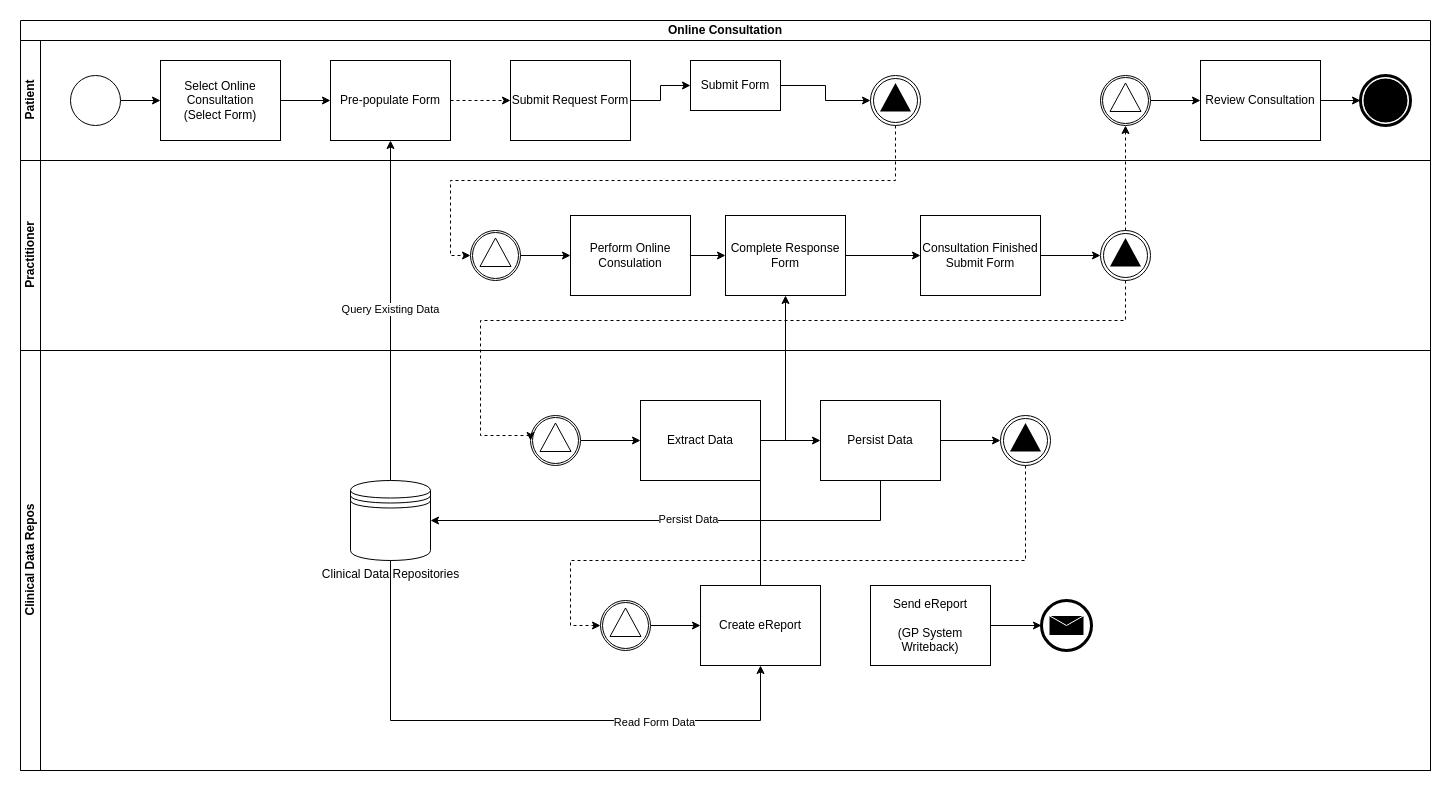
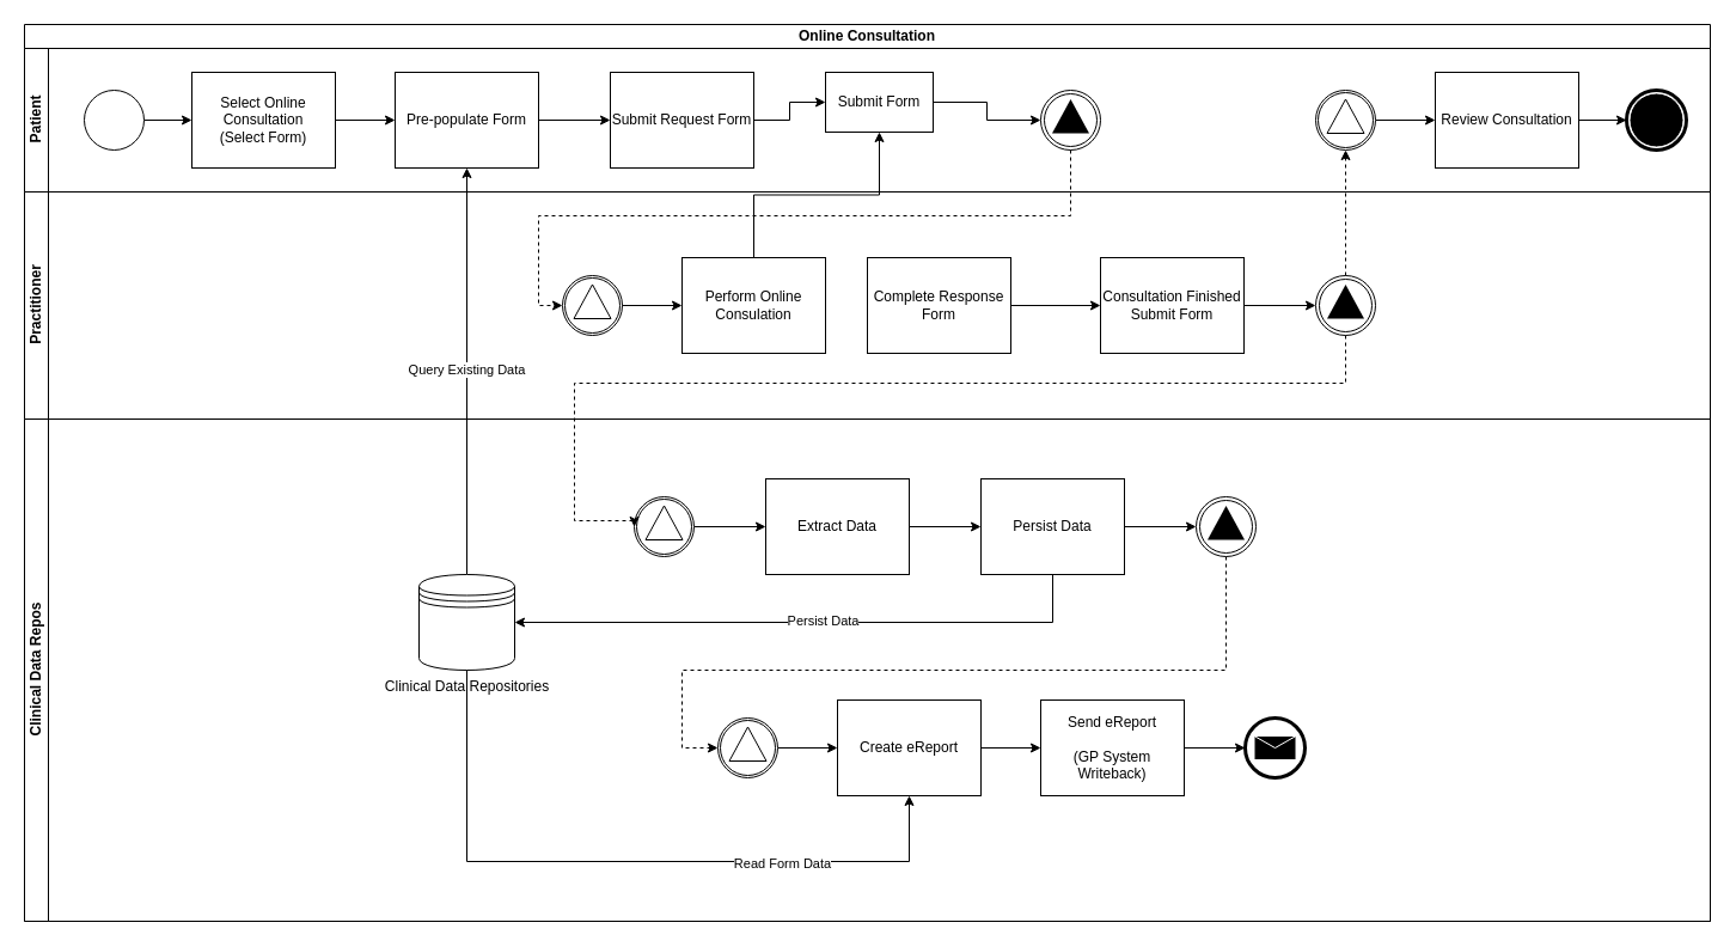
- <mxCell id="11" style="edgeStyle=orthogonalEdgeStyle;rounded=0;orthogonalLoop=1;jettySize=auto;html=1;entryX=0;entryY=0.5;entryDx=0;entryDy=0;entryPerimeter=0;dashed=1;" edge="1" parent="3" source="7" target="10"><mxGeometry relative="1" as="geometry" /></mxCell>
+ <mxCell id="11" style="edgeStyle=orthogonalEdgeStyle;rounded=0;orthogonalLoop=1;jettySize=auto;html=1;entryX=0;entryY=0.5;entryDx=0;entryDy=0;entryPerimeter=0;" edge="1" parent="3" source="7" target="10"><mxGeometry relative="1" as="geometry" /></mxCell>
- <mxCell id="22" style="edgeStyle=orthogonalEdgeStyle;rounded=0;orthogonalLoop=1;jettySize=auto;html=1;" edge="1" parent="20" source="23" target="26"><mxGeometry relative="1" as="geometry" /></mxCell>
+ <mxCell id="22" style="edgeStyle=orthogonalEdgeStyle;rounded=0;orthogonalLoop=1;jettySize=auto;html=1;" edge="1" parent="20" source="23" target="12"><mxGeometry relative="1" as="geometry" /></mxCell>
- <mxCell id="46" style="edgeStyle=orthogonalEdgeStyle;rounded=0;orthogonalLoop=1;jettySize=auto;html=1;" edge="1" parent="32" source="47" target="26"><mxGeometry relative="1" as="geometry" /></mxCell>
+ <mxCell id="46" style="edgeStyle=orthogonalEdgeStyle;rounded=0;orthogonalLoop=1;jettySize=auto;html=1;" edge="1" parent="32" source="47" target="48"><mxGeometry relative="1" as="geometry" /></mxCell>
